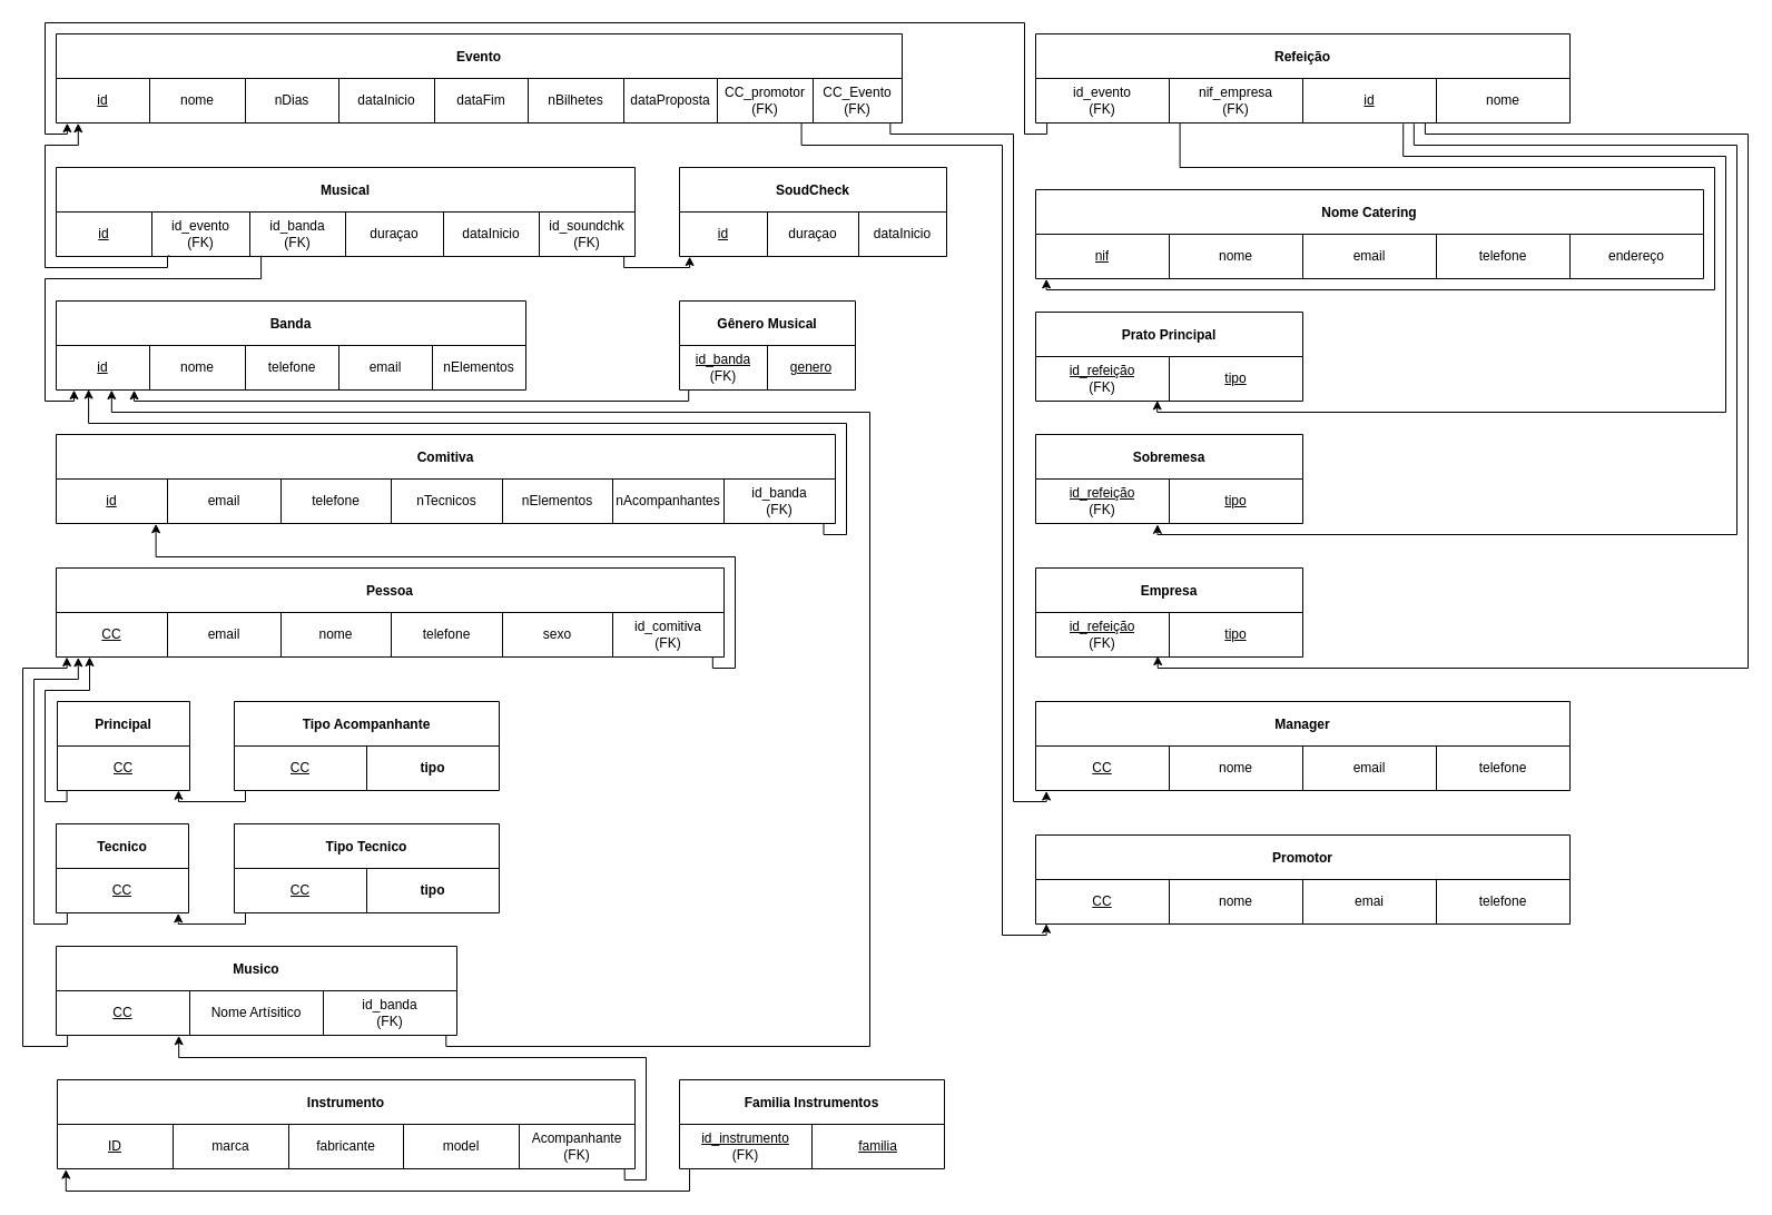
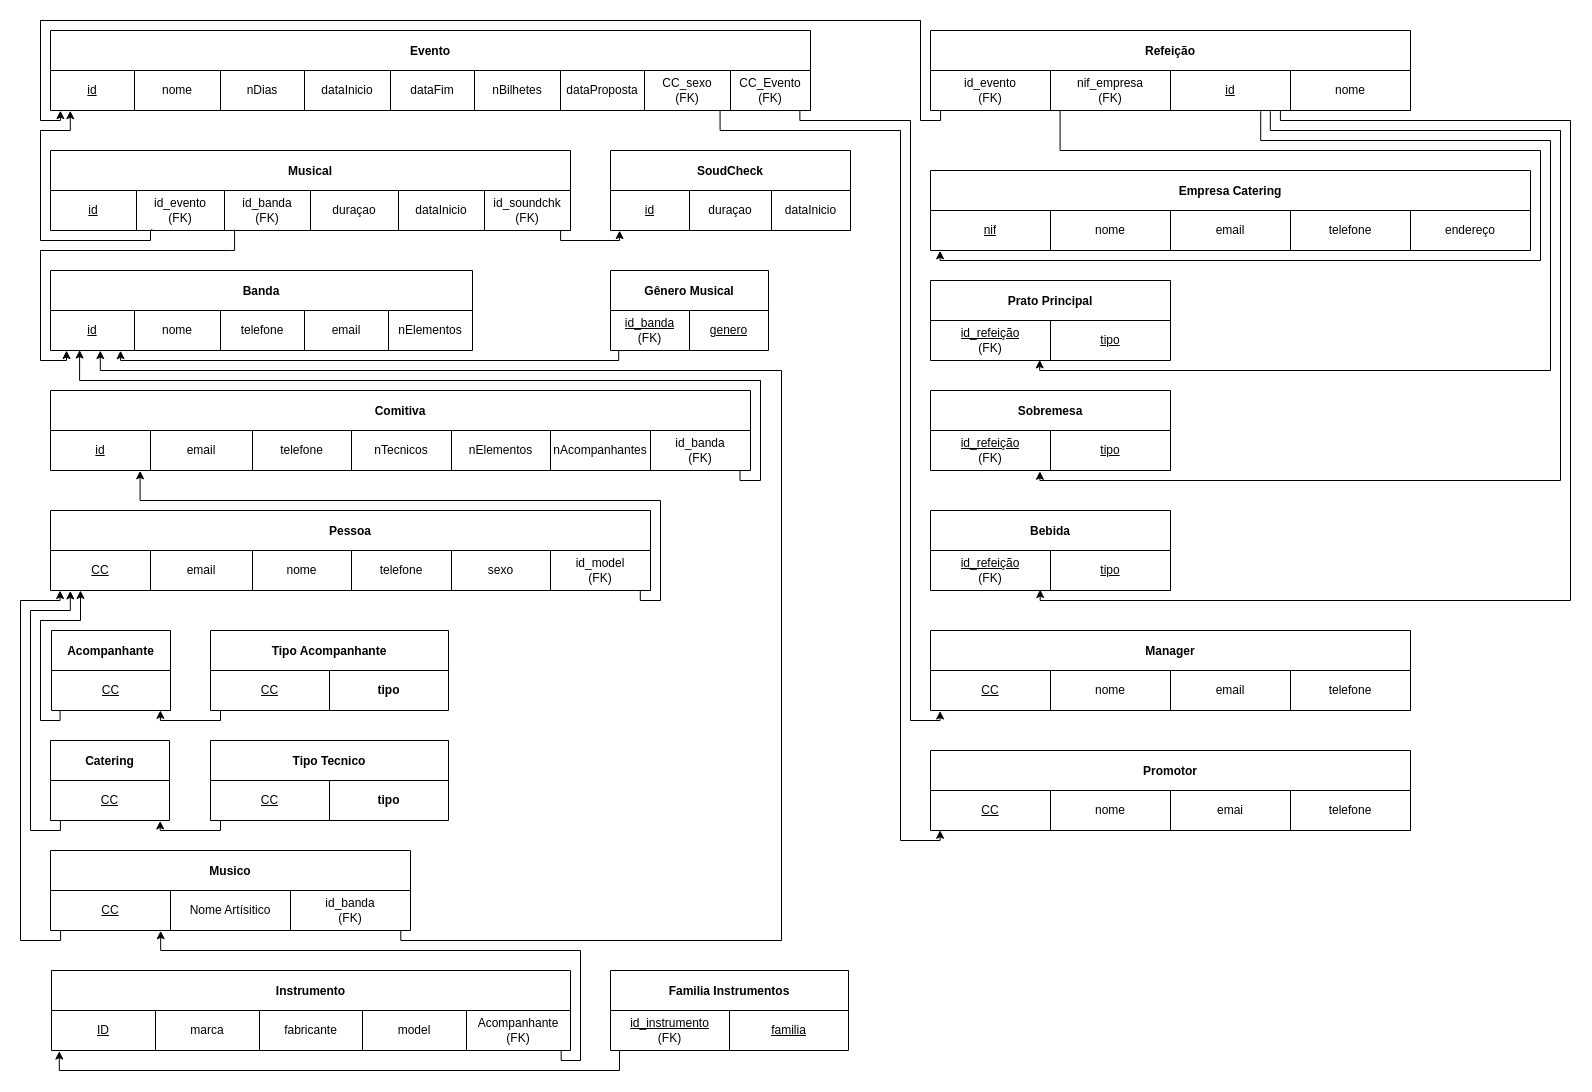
- <mxCell id="11" value="&lt;span&gt;CC_promotor&lt;br&gt;(FK)&lt;br&gt;&lt;/span&gt;" style="shape=partialRectangle;html=1;whiteSpace=wrap;connectable=0;fillColor=none;top=0;left=0;bottom=0;right=0;overflow=hidden;" vertex="1" parent="3"><mxGeometry x="594" width="86" height="40" as="geometry"><mxRectangle width="86" height="40" as="alternateBounds" /></mxGeometry></mxCell>
+ <mxCell id="11" value="&lt;span&gt;CC_sexo&lt;br&gt;(FK)&lt;br&gt;&lt;/span&gt;" style="shape=partialRectangle;html=1;whiteSpace=wrap;connectable=0;fillColor=none;top=0;left=0;bottom=0;right=0;overflow=hidden;" vertex="1" parent="3"><mxGeometry x="594" width="86" height="40" as="geometry"><mxRectangle width="86" height="40" as="alternateBounds" /></mxGeometry></mxCell>
- <mxCell id="104" value="Nome Catering" style="shape=table;startSize=40;container=1;collapsible=0;childLayout=tableLayout;fontStyle=1;align=center;" vertex="1" parent="1"><mxGeometry x="930" y="170" width="600" height="80" as="geometry" /></mxCell>
+ <mxCell id="104" value="Empresa Catering" style="shape=table;startSize=40;container=1;collapsible=0;childLayout=tableLayout;fontStyle=1;align=center;" vertex="1" parent="1"><mxGeometry x="930" y="170" width="600" height="80" as="geometry" /></mxCell>
- <mxCell id="123" value="Empresa" style="shape=table;startSize=40;container=1;collapsible=0;childLayout=tableLayout;fontStyle=1;align=center;" vertex="1" parent="1"><mxGeometry x="930" y="510" width="240" height="80" as="geometry" /></mxCell>
+ <mxCell id="123" value="Bebida" style="shape=table;startSize=40;container=1;collapsible=0;childLayout=tableLayout;fontStyle=1;align=center;" vertex="1" parent="1"><mxGeometry x="930" y="510" width="240" height="80" as="geometry" /></mxCell>
- <mxCell id="58" value="id_comitiva&lt;br&gt;(FK)" style="shape=partialRectangle;html=1;whiteSpace=wrap;connectable=0;fillColor=none;top=0;left=0;bottom=0;right=0;overflow=hidden;" vertex="1" parent="52"><mxGeometry x="500" width="100" height="40" as="geometry"><mxRectangle width="100" height="40" as="alternateBounds" /></mxGeometry></mxCell>
+ <mxCell id="58" value="id_model&lt;br&gt;(FK)" style="shape=partialRectangle;html=1;whiteSpace=wrap;connectable=0;fillColor=none;top=0;left=0;bottom=0;right=0;overflow=hidden;" vertex="1" parent="52"><mxGeometry x="500" width="100" height="40" as="geometry"><mxRectangle width="100" height="40" as="alternateBounds" /></mxGeometry></mxCell>
- <mxCell id="68" value="Principal" style="shape=table;startSize=40;container=1;collapsible=0;childLayout=tableLayout;fontStyle=1;align=center;" vertex="1" parent="1"><mxGeometry x="51" y="630" width="119" height="80" as="geometry" /></mxCell>
+ <mxCell id="68" value="Acompanhante" style="shape=table;startSize=40;container=1;collapsible=0;childLayout=tableLayout;fontStyle=1;align=center;" vertex="1" parent="1"><mxGeometry x="51" y="630" width="119" height="80" as="geometry" /></mxCell>
- <mxCell id="65" value="Tecnico" style="shape=table;startSize=40;container=1;collapsible=0;childLayout=tableLayout;fontStyle=1;align=center;" vertex="1" parent="1"><mxGeometry x="50" y="740" width="119" height="80" as="geometry" /></mxCell>
+ <mxCell id="65" value="Catering" style="shape=table;startSize=40;container=1;collapsible=0;childLayout=tableLayout;fontStyle=1;align=center;" vertex="1" parent="1"><mxGeometry x="50" y="740" width="119" height="80" as="geometry" /></mxCell>
